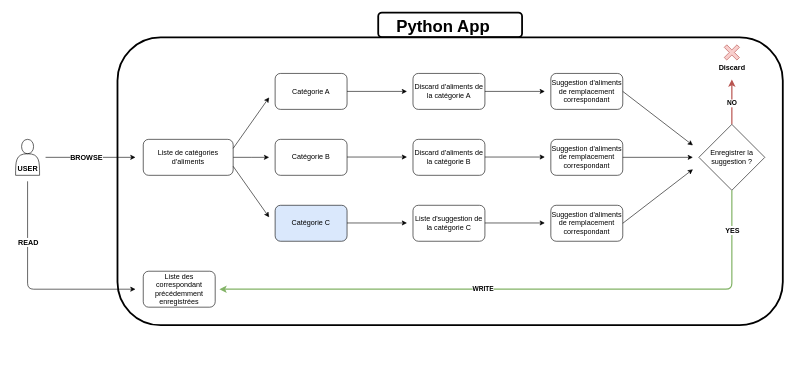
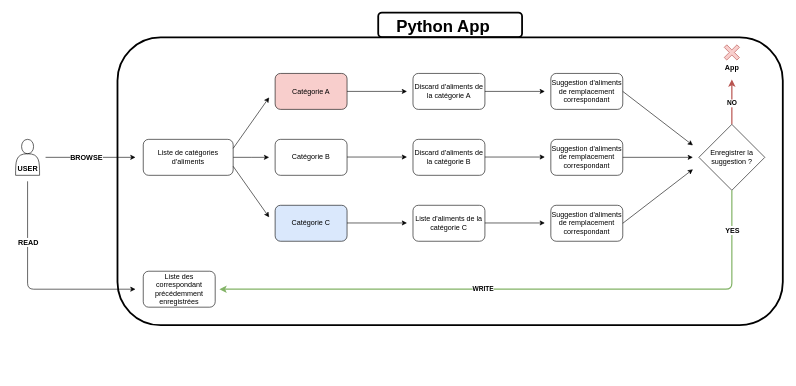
- <mxCell id="32" value="Discard" style="text;html=1;align=center;verticalAlign=middle;resizable=0;points=[];autosize=1;fontStyle=1" parent="1" vertex="1"><mxGeometry x="1190" y="102" width="60" height="20" as="geometry" /></mxCell>
+ <mxCell id="32" value="App" style="text;html=1;align=center;verticalAlign=middle;resizable=0;points=[];autosize=1;fontStyle=1" parent="1" vertex="1"><mxGeometry x="1190" y="102" width="60" height="20" as="geometry" /></mxCell>
- <mxCell id="8" value="Catégorie A" style="rounded=1;whiteSpace=wrap;html=1;" parent="1" vertex="1"><mxGeometry x="458" y="122" width="120" height="60" as="geometry" /></mxCell>
+ <mxCell id="8" value="Catégorie A" style="rounded=1;whiteSpace=wrap;html=1;fillColor=#f8cecc;" parent="1" vertex="1"><mxGeometry x="458" y="122" width="120" height="60" as="geometry" /></mxCell>
- <mxCell id="12" value="Liste d'suggestion de la catégorie C" style="rounded=1;whiteSpace=wrap;html=1;" parent="1" vertex="1"><mxGeometry x="688" y="342" width="120" height="60" as="geometry" /></mxCell>
+ <mxCell id="12" value="Liste d'aliments de la catégorie C" style="rounded=1;whiteSpace=wrap;html=1;" parent="1" vertex="1"><mxGeometry x="688" y="342" width="120" height="60" as="geometry" /></mxCell>
